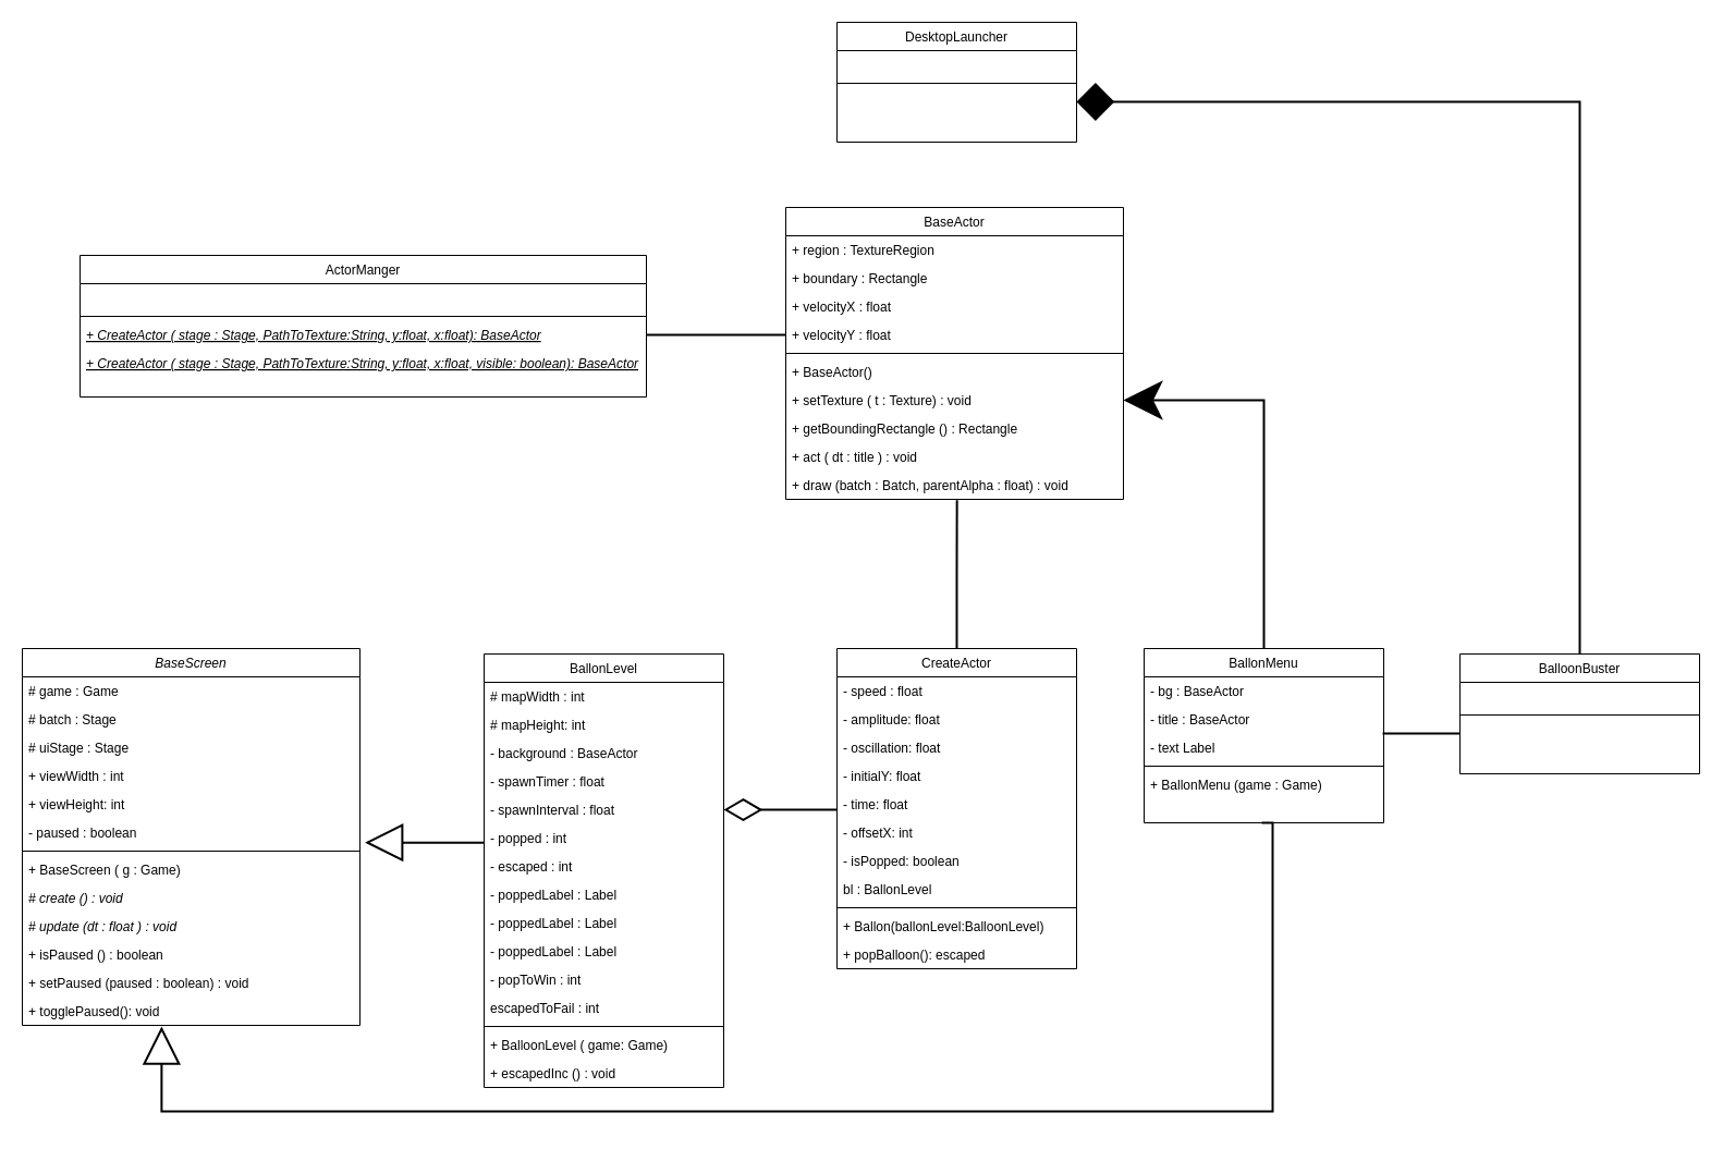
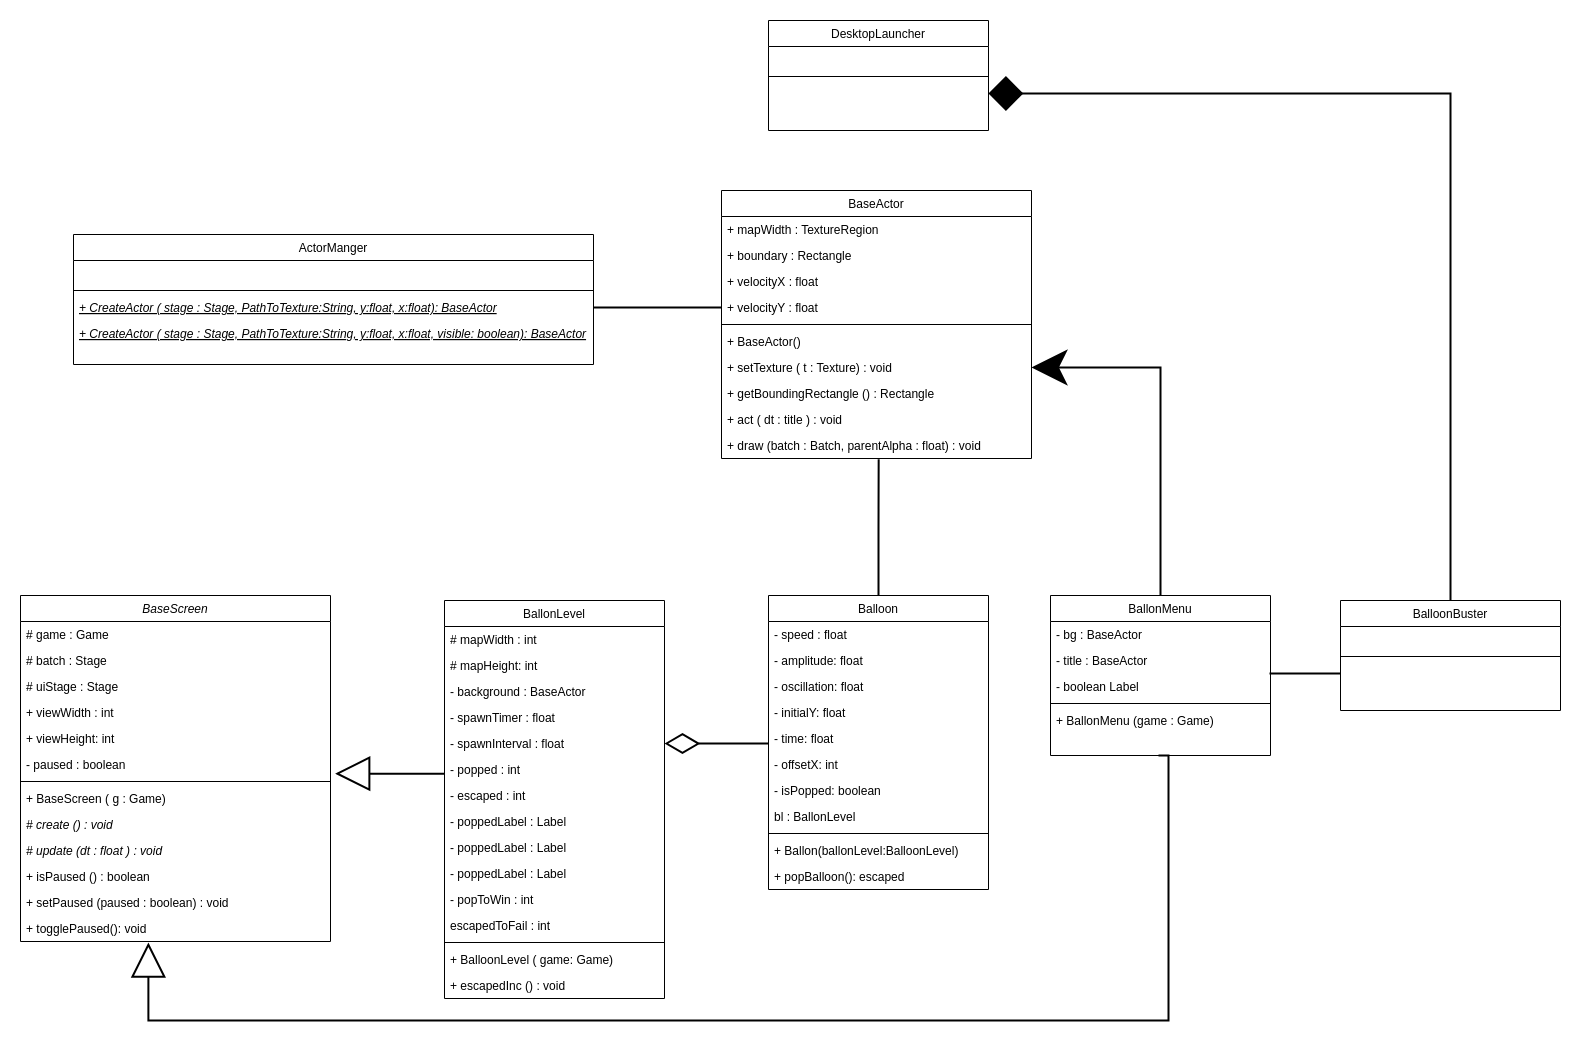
- <mxCell id="50" value="+ region : TextureRegion" style="text;align=left;verticalAlign=top;spacingLeft=4;spacingRight=4;overflow=hidden;rotatable=0;points=[[0,0.5],[1,0.5]];portConstraint=eastwest;rounded=0;shadow=0;html=0;" vertex="1" parent="49"><mxGeometry y="26" width="310" height="26" as="geometry" /></mxCell>
+ <mxCell id="50" value="+ mapWidth : TextureRegion" style="text;align=left;verticalAlign=top;spacingLeft=4;spacingRight=4;overflow=hidden;rotatable=0;points=[[0,0.5],[1,0.5]];portConstraint=eastwest;rounded=0;shadow=0;html=0;" vertex="1" parent="49"><mxGeometry y="26" width="310" height="26" as="geometry" /></mxCell>
- <mxCell id="8" value="CreateActor" style="swimlane;fontStyle=0;align=center;verticalAlign=top;childLayout=stackLayout;horizontal=1;startSize=26;horizontalStack=0;resizeParent=1;resizeLast=0;collapsible=1;marginBottom=0;rounded=0;shadow=0;strokeWidth=1;" vertex="1" parent="1"><mxGeometry x="768" y="595" width="220" height="294" as="geometry"><mxRectangle x="230" y="140" width="160" height="26" as="alternateBounds" /></mxGeometry></mxCell>
+ <mxCell id="8" value="Balloon" style="swimlane;fontStyle=0;align=center;verticalAlign=top;childLayout=stackLayout;horizontal=1;startSize=26;horizontalStack=0;resizeParent=1;resizeLast=0;collapsible=1;marginBottom=0;rounded=0;shadow=0;strokeWidth=1;" vertex="1" parent="1"><mxGeometry x="768" y="595" width="220" height="294" as="geometry"><mxRectangle x="230" y="140" width="160" height="26" as="alternateBounds" /></mxGeometry></mxCell>
- <mxCell id="46" value="- text Label " style="text;align=left;verticalAlign=top;spacingLeft=4;spacingRight=4;overflow=hidden;rotatable=0;points=[[0,0.5],[1,0.5]];portConstraint=eastwest;rounded=0;shadow=0;html=0;" vertex="1" parent="43"><mxGeometry y="78" width="220" height="26" as="geometry" /></mxCell>
+ <mxCell id="46" value="- boolean Label " style="text;align=left;verticalAlign=top;spacingLeft=4;spacingRight=4;overflow=hidden;rotatable=0;points=[[0,0.5],[1,0.5]];portConstraint=eastwest;rounded=0;shadow=0;html=0;" vertex="1" parent="43"><mxGeometry y="78" width="220" height="26" as="geometry" /></mxCell>
